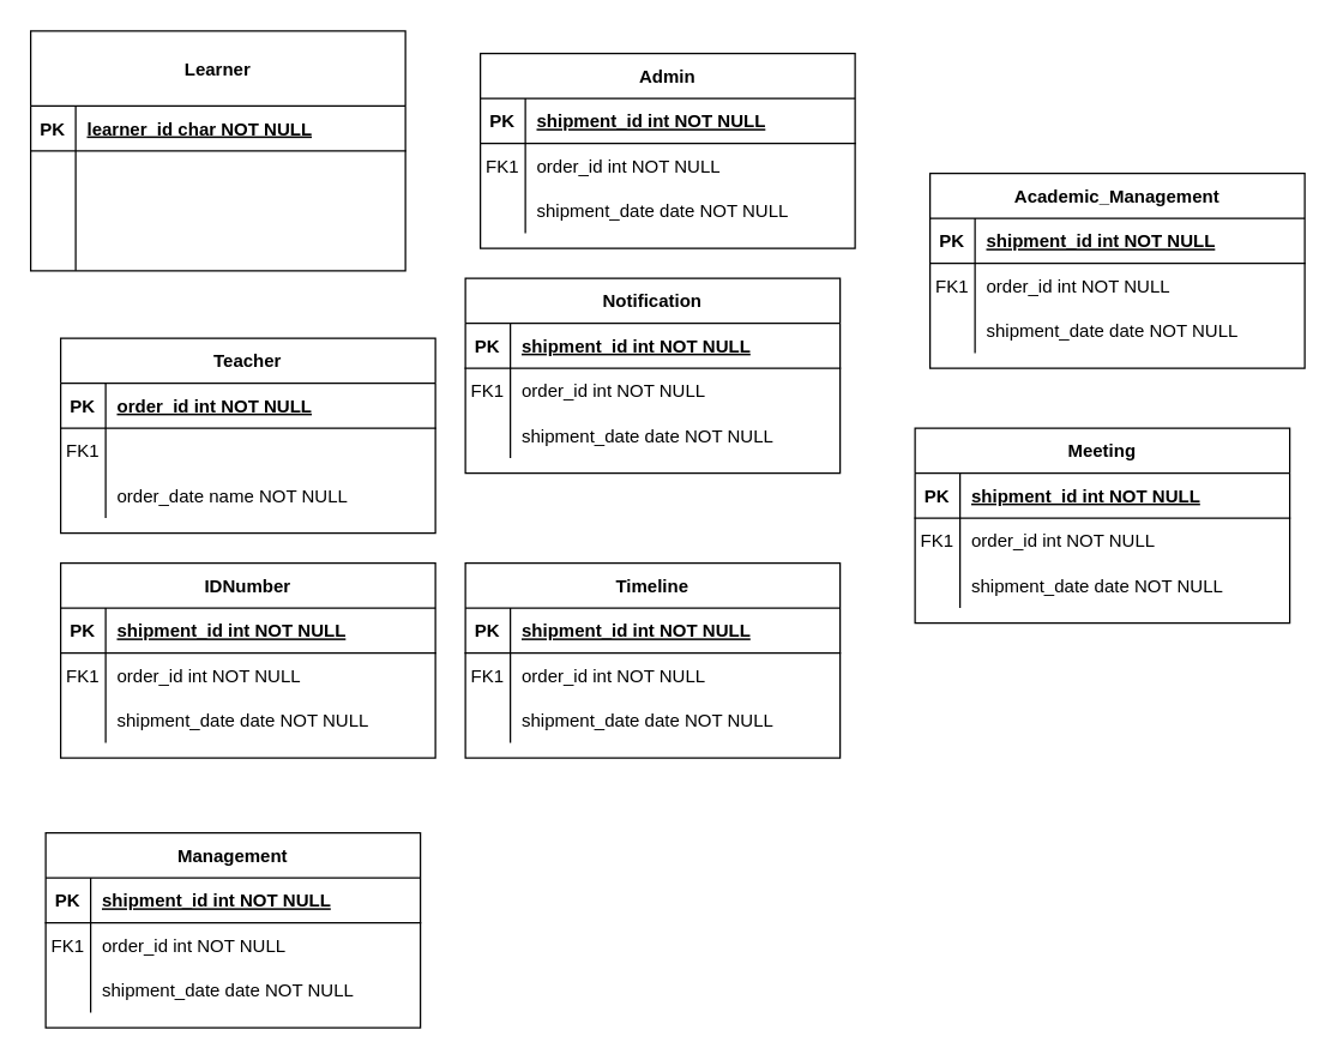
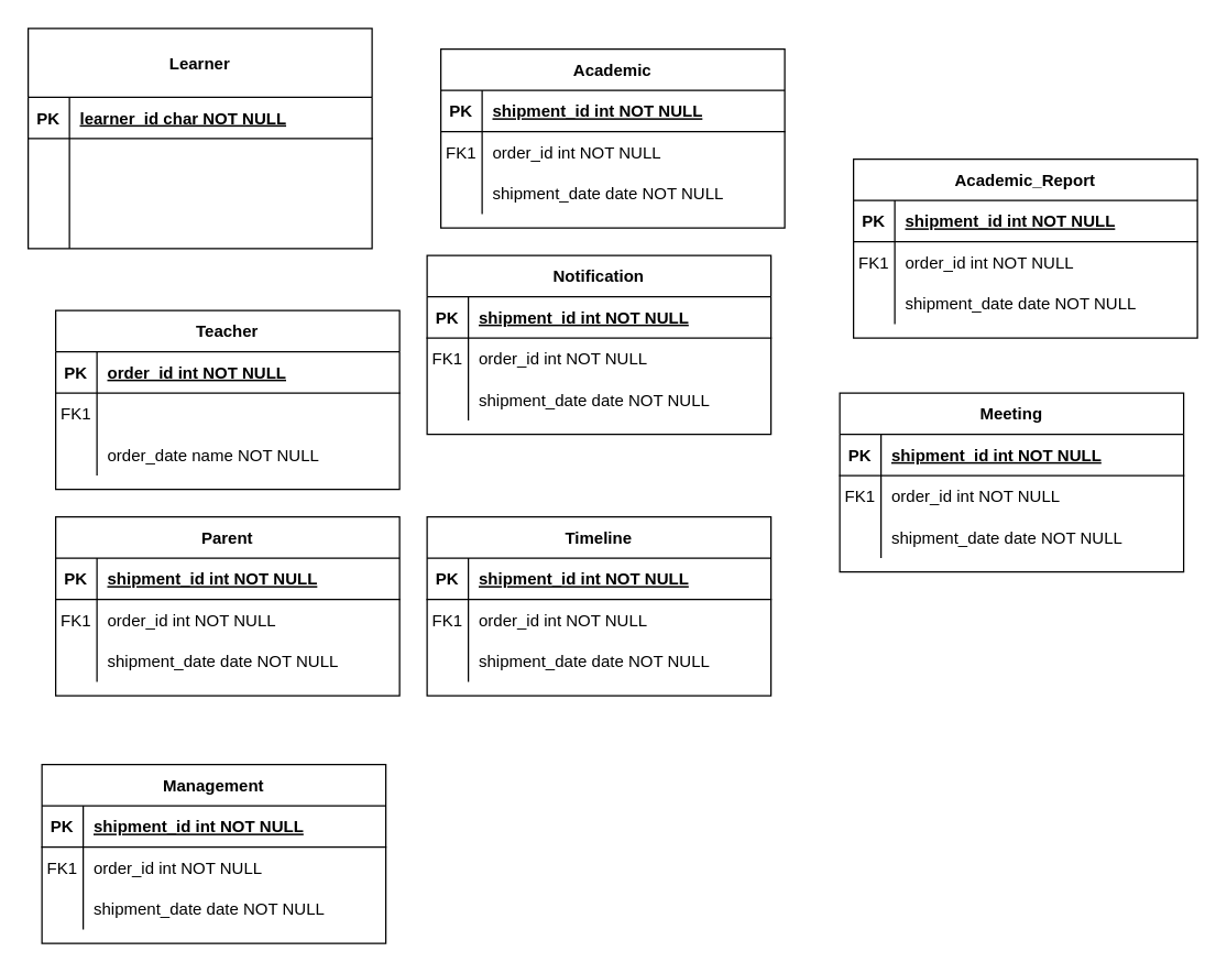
- <mxCell id="78" value="Admin" style="shape=table;startSize=30;container=1;collapsible=1;childLayout=tableLayout;fixedRows=1;rowLines=0;fontStyle=1;align=center;resizeLast=1;" vertex="1" parent="1"><mxGeometry x="320" y="35" width="250" height="130" as="geometry" /></mxCell>
+ <mxCell id="78" value="Academic" style="shape=table;startSize=30;container=1;collapsible=1;childLayout=tableLayout;fixedRows=1;rowLines=0;fontStyle=1;align=center;resizeLast=1;" vertex="1" parent="1"><mxGeometry x="320" y="35" width="250" height="130" as="geometry" /></mxCell>
- <mxCell id="38" value="Academic_Management" style="shape=table;startSize=30;container=1;collapsible=1;childLayout=tableLayout;fixedRows=1;rowLines=0;fontStyle=1;align=center;resizeLast=1;" vertex="1" parent="1"><mxGeometry x="620" y="115" width="250" height="130" as="geometry" /></mxCell>
+ <mxCell id="38" value="Academic_Report" style="shape=table;startSize=30;container=1;collapsible=1;childLayout=tableLayout;fixedRows=1;rowLines=0;fontStyle=1;align=center;resizeLast=1;" vertex="1" parent="1"><mxGeometry x="620" y="115" width="250" height="130" as="geometry" /></mxCell>
- <mxCell id="28" value="IDNumber" style="shape=table;startSize=30;container=1;collapsible=1;childLayout=tableLayout;fixedRows=1;rowLines=0;fontStyle=1;align=center;resizeLast=1;" vertex="1" parent="1"><mxGeometry x="40" y="375" width="250" height="130" as="geometry" /></mxCell>
+ <mxCell id="28" value="Parent" style="shape=table;startSize=30;container=1;collapsible=1;childLayout=tableLayout;fixedRows=1;rowLines=0;fontStyle=1;align=center;resizeLast=1;" vertex="1" parent="1"><mxGeometry x="40" y="375" width="250" height="130" as="geometry" /></mxCell>
